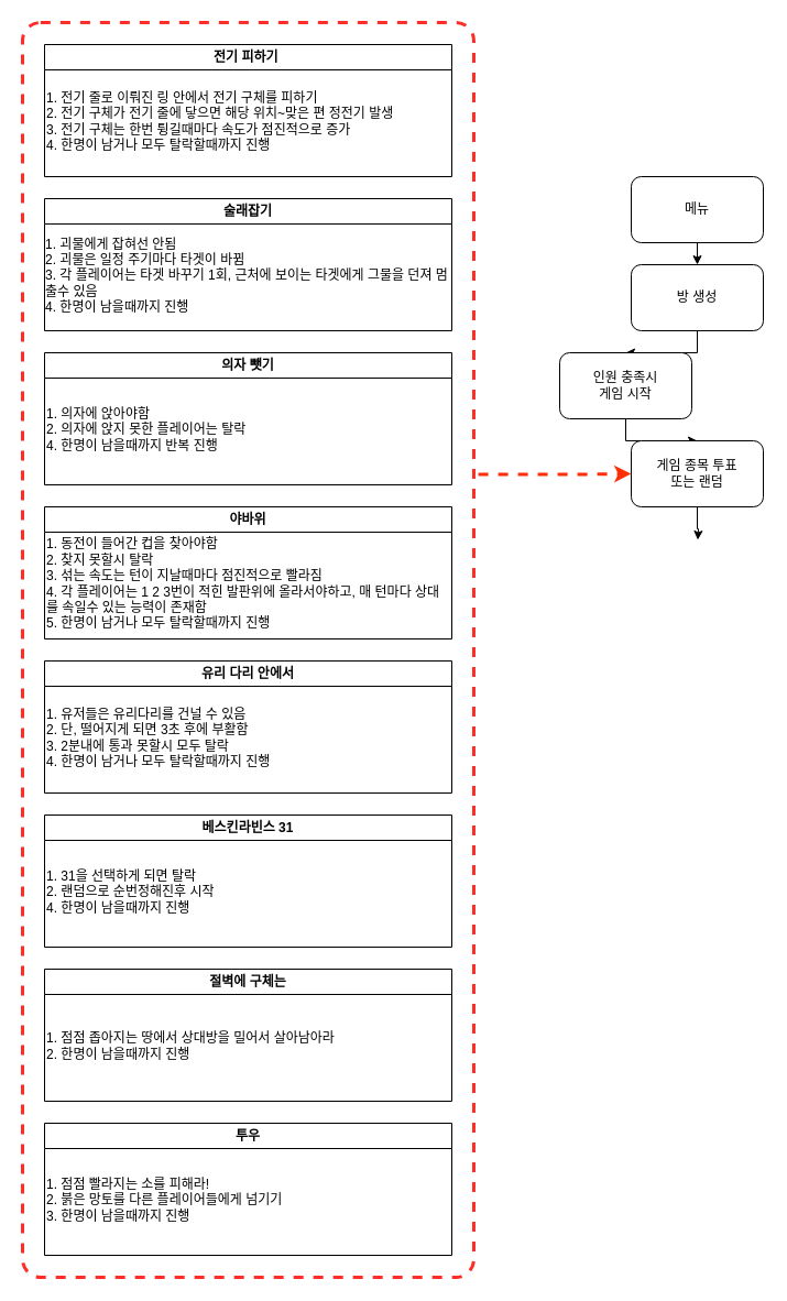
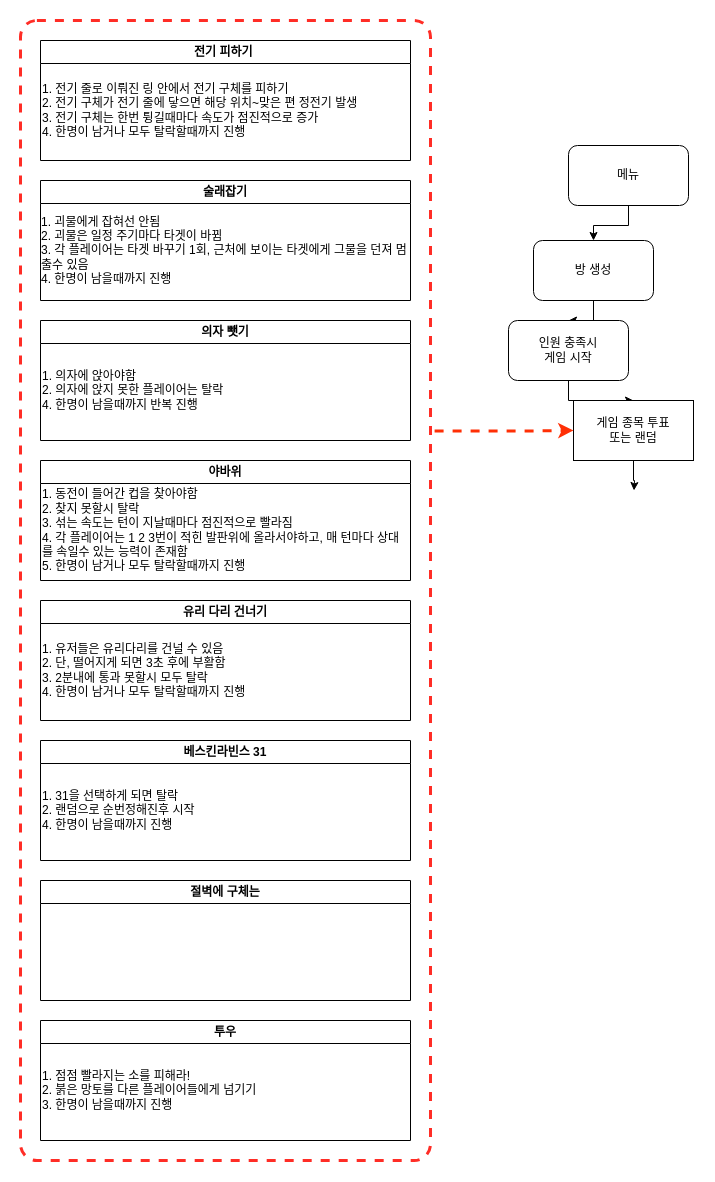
- <mxCell id="3" value="메뉴" style="rounded=1;whiteSpace=wrap;html=1;" vertex="1" parent="1"><mxGeometry x="573" y="160" width="120" height="60" as="geometry" /></mxCell>
+ <mxCell id="3" value="메뉴" style="rounded=1;whiteSpace=wrap;html=1;" vertex="1" parent="1"><mxGeometry x="568" y="145" width="120" height="60" as="geometry" /></mxCell>
- <mxCell id="5" value="방 생성" style="rounded=1;whiteSpace=wrap;html=1;" vertex="1" parent="1"><mxGeometry x="573" y="240" width="120" height="60" as="geometry" /></mxCell>
+ <mxCell id="5" value="방 생성" style="rounded=1;whiteSpace=wrap;html=1;" vertex="1" parent="1"><mxGeometry x="533" y="240" width="120" height="60" as="geometry" /></mxCell>
- <mxCell id="9" value="게임 종목 투표&lt;br&gt;또는 랜덤" style="whiteSpace=wrap;html=1;rounded=1;" vertex="1" parent="1"><mxGeometry x="573" y="400" width="120" height="60" as="geometry" /></mxCell>
+ <mxCell id="9" value="게임 종목 투표&lt;br&gt;또는 랜덤" style="whiteSpace=wrap;html=1;rounded=0;" vertex="1" parent="1"><mxGeometry x="573" y="400" width="120" height="60" as="geometry" /></mxCell>
- <mxCell id="19" value="유리 다리 안에서" style="swimlane;whiteSpace=wrap;html=1;" vertex="1" parent="1"><mxGeometry x="40" y="600" width="370" height="120" as="geometry" /></mxCell>
+ <mxCell id="19" value="유리 다리 건너기" style="swimlane;whiteSpace=wrap;html=1;" vertex="1" parent="1"><mxGeometry x="40" y="600" width="370" height="120" as="geometry" /></mxCell>
- <mxCell id="24" value="&lt;div style=&quot;&quot;&gt;&lt;span style=&quot;background-color: initial;&quot;&gt;1. 점점 좁아지는 땅에서 상대방을 밀어서 살아남아라&lt;/span&gt;&lt;/div&gt;&lt;div style=&quot;&quot;&gt;&lt;span style=&quot;background-color: initial;&quot;&gt;2. 한명이 남을때까지 진행&lt;/span&gt;&lt;/div&gt;" style="text;html=1;strokeColor=none;fillColor=none;align=left;verticalAlign=middle;whiteSpace=wrap;rounded=0;" vertex="1" parent="23"><mxGeometry y="30" width="370" height="80" as="geometry" /></mxCell>
